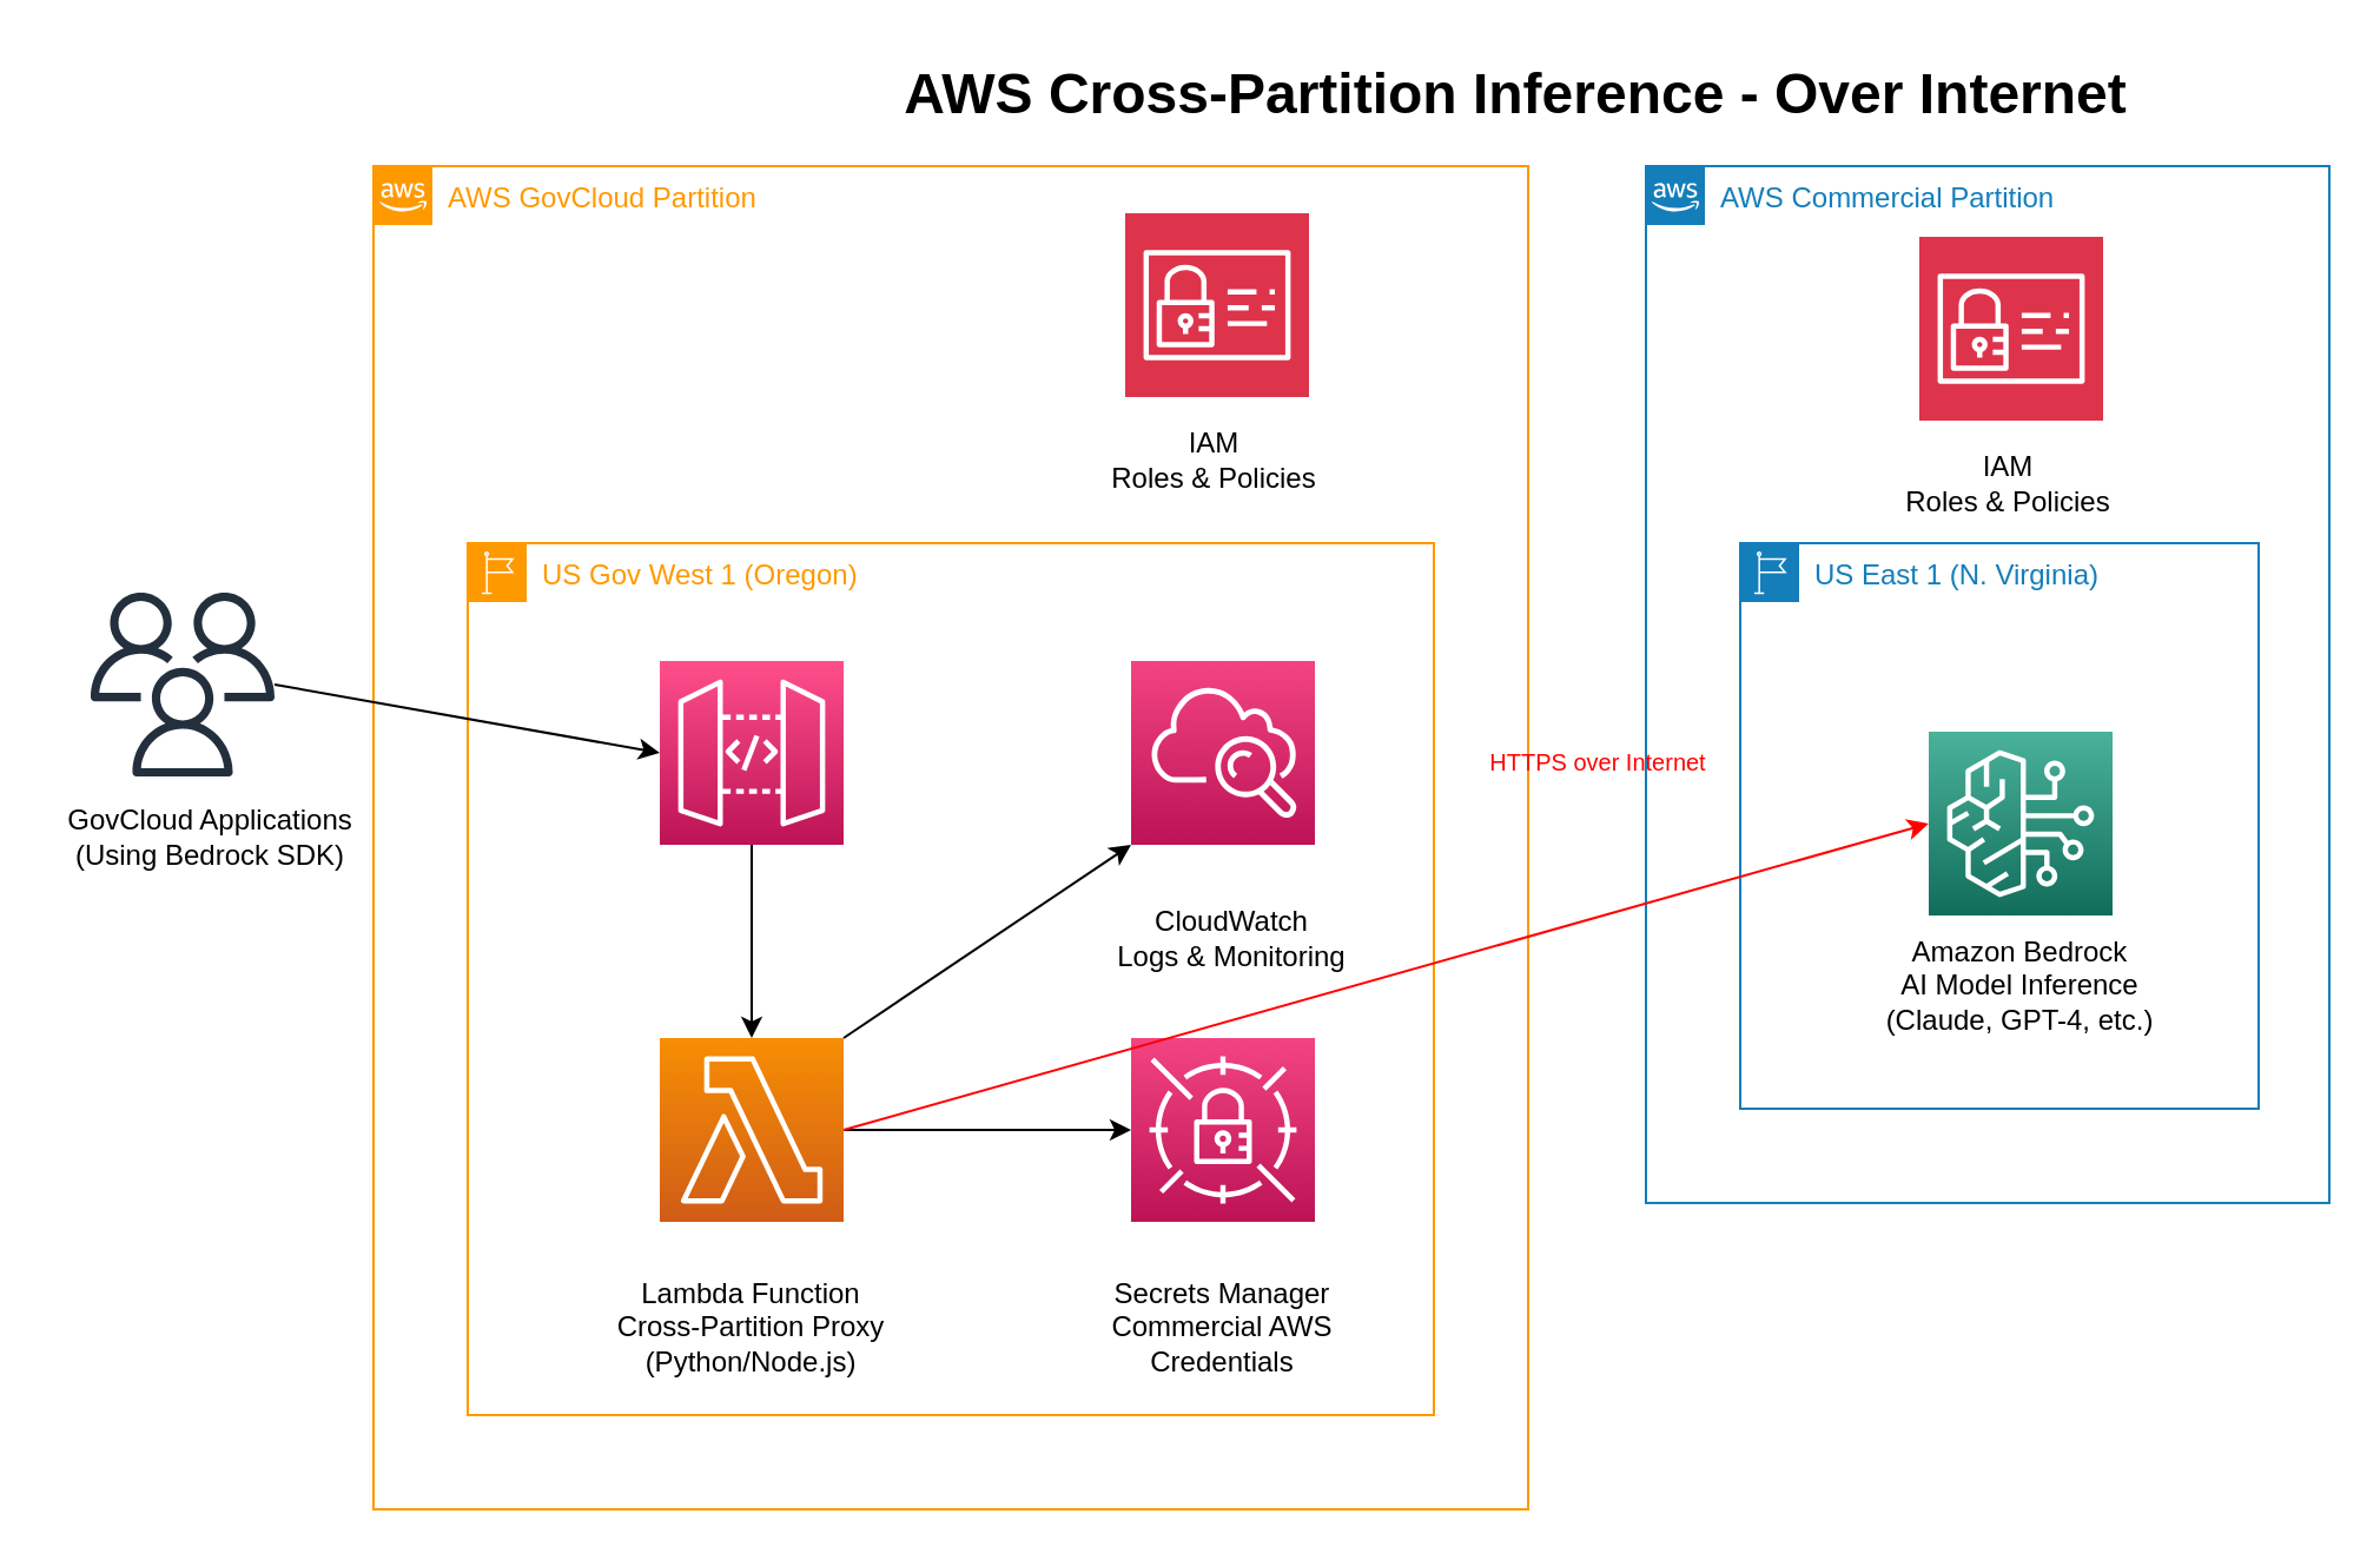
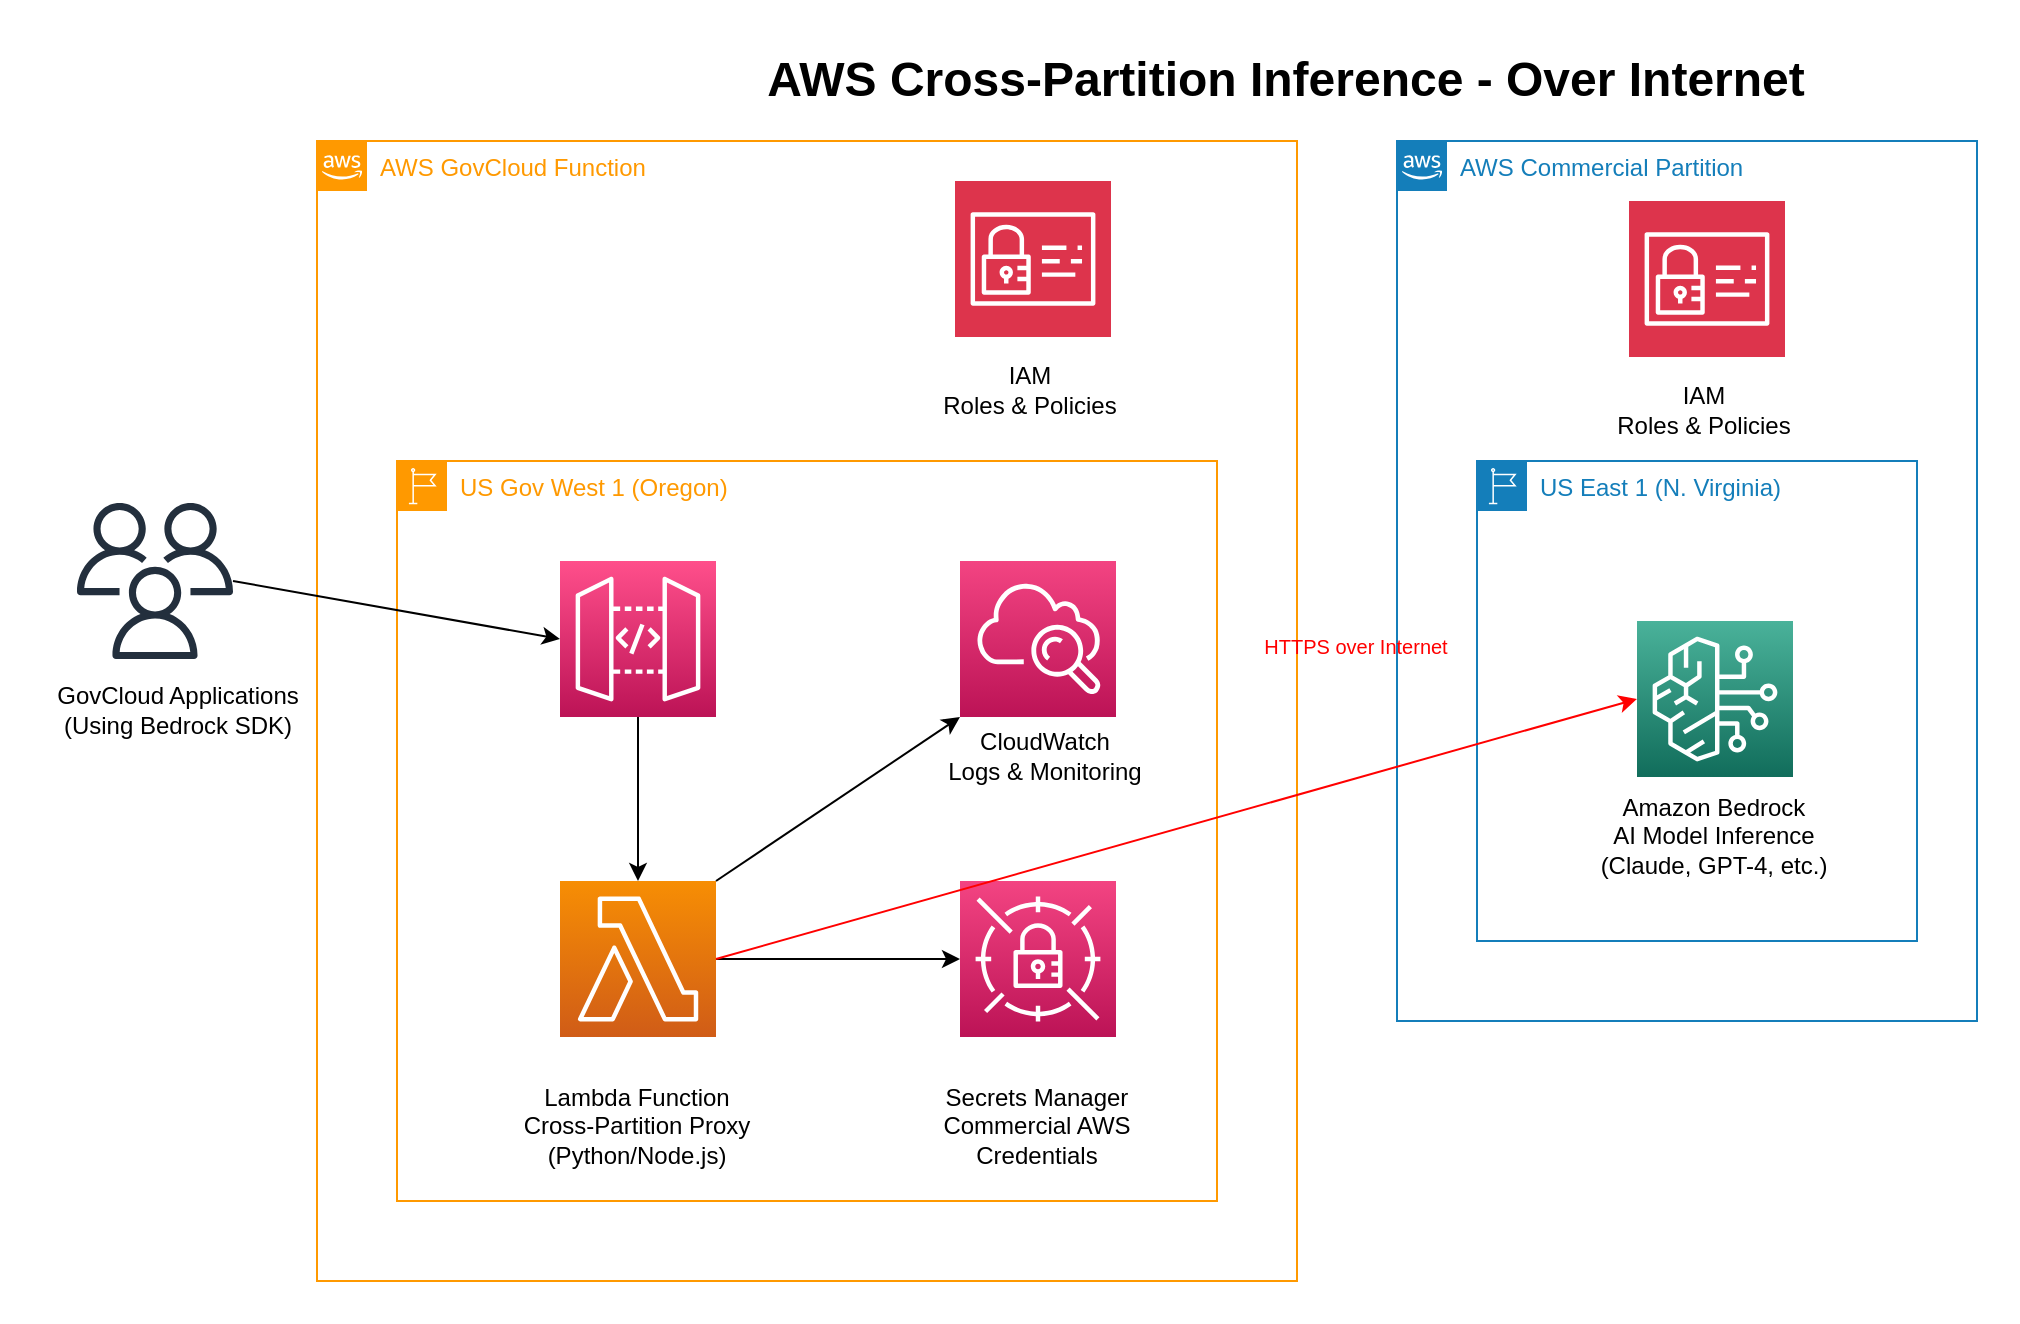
- <mxCell id="3" value="AWS GovCloud Partition" style="points=[[0,0],[0.25,0],[0.5,0],[0.75,0],[1,0],[1,0.25],[1,0.5],[1,0.75],[1,1],[0.75,1],[0.5,1],[0.25,1],[0,1],[0,0.75],[0,0.5],[0,0.25]];outlineConnect=0;gradientColor=none;html=1;whiteSpace=wrap;fontSize=12;fontStyle=0;container=1;pointerEvents=0;collapsible=0;recursiveResize=0;shape=mxgraph.aws4.group;grIcon=mxgraph.aws4.group_aws_cloud_alt;strokeColor=#FF9900;fillColor=none;verticalAlign=top;align=left;spacingLeft=30;fontColor=#FF9900;dashed=0;" parent="1" vertex="1"><mxGeometry x="158" y="70" width="490" height="570" as="geometry" /></mxCell>
+ <mxCell id="3" value="AWS GovCloud Function" style="points=[[0,0],[0.25,0],[0.5,0],[0.75,0],[1,0],[1,0.25],[1,0.5],[1,0.75],[1,1],[0.75,1],[0.5,1],[0.25,1],[0,1],[0,0.75],[0,0.5],[0,0.25]];outlineConnect=0;gradientColor=none;html=1;whiteSpace=wrap;fontSize=12;fontStyle=0;container=1;pointerEvents=0;collapsible=0;recursiveResize=0;shape=mxgraph.aws4.group;grIcon=mxgraph.aws4.group_aws_cloud_alt;strokeColor=#FF9900;fillColor=none;verticalAlign=top;align=left;spacingLeft=30;fontColor=#FF9900;dashed=0;" parent="1" vertex="1"><mxGeometry x="158" y="70" width="490" height="570" as="geometry" /></mxCell>
- <mxCell id="14" value="CloudWatch&#10;Logs &amp; Monitoring" style="text;html=1;strokeColor=none;fillColor=none;align=center;verticalAlign=middle;whiteSpace=wrap;rounded=0;" parent="4" vertex="1"><mxGeometry x="264.5" y="153" width="119" height="30" as="geometry" /></mxCell>
+ <mxCell id="14" value="CloudWatch&#10;Logs &amp; Monitoring" style="text;html=1;strokeColor=none;fillColor=none;align=center;verticalAlign=middle;whiteSpace=wrap;rounded=0;" parent="4" vertex="1"><mxGeometry x="264.5" y="133" width="119" height="30" as="geometry" /></mxCell>
